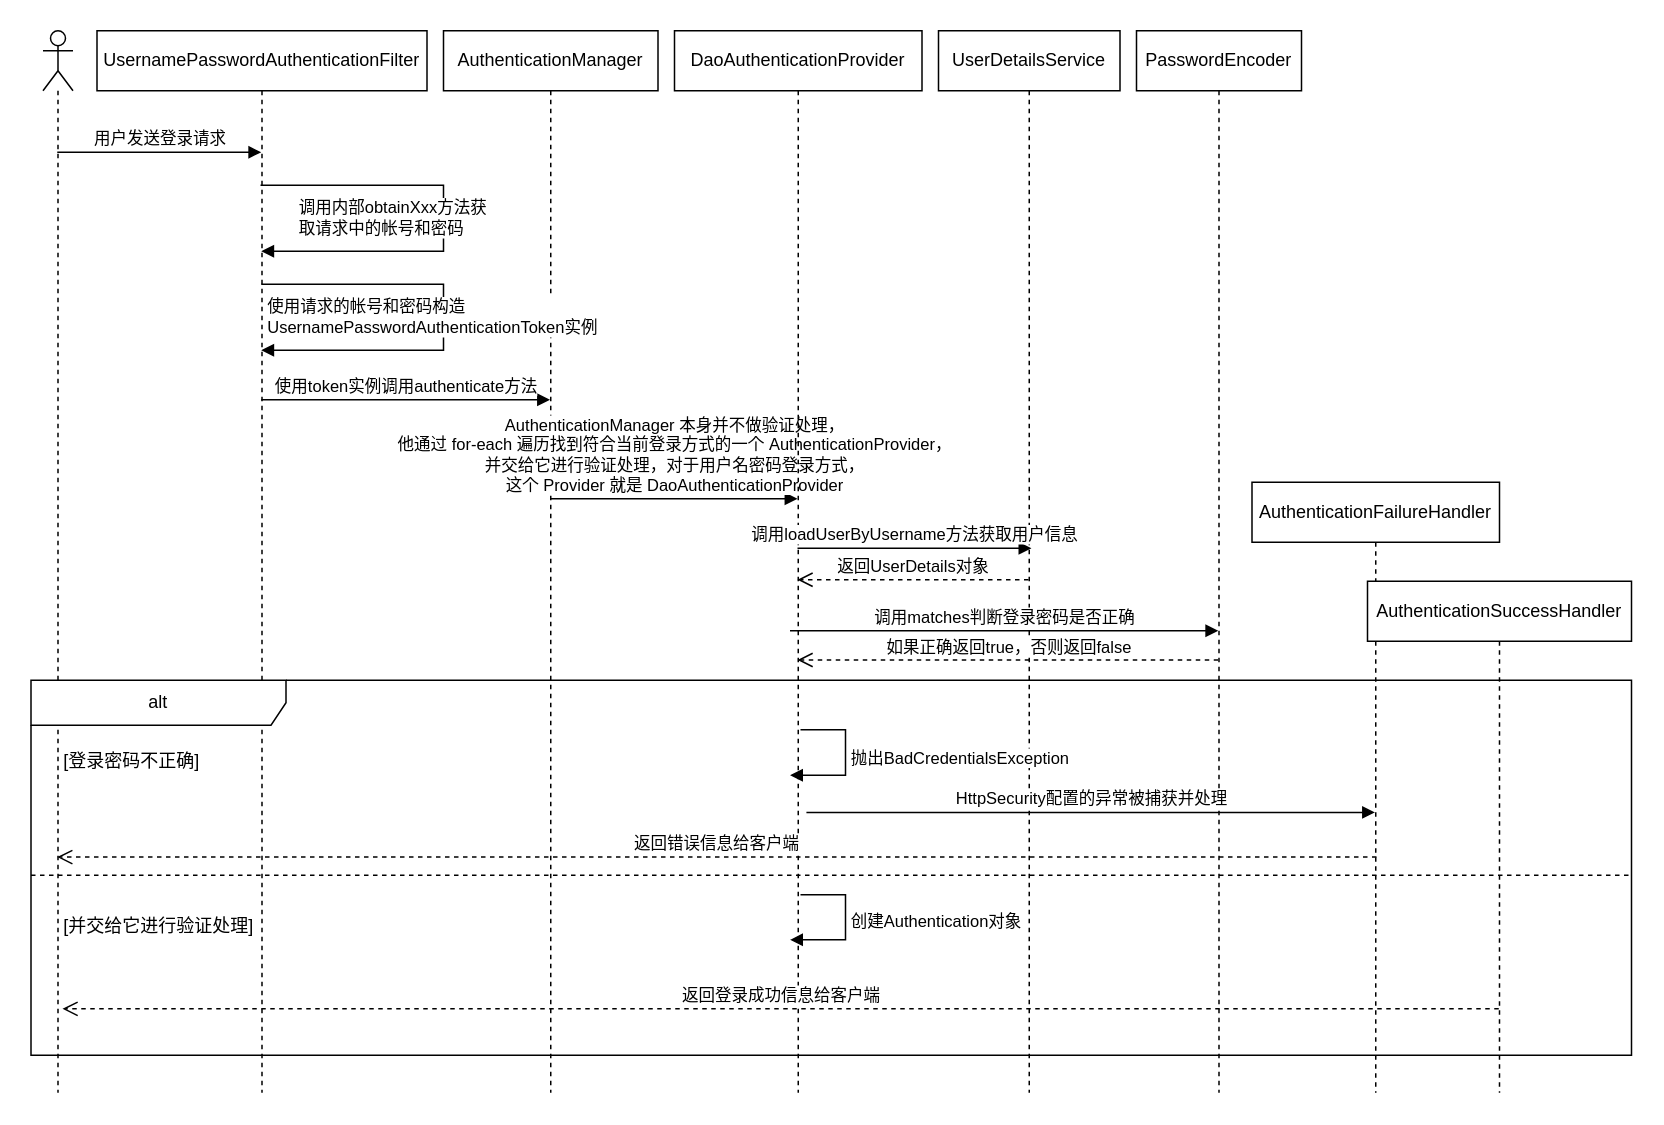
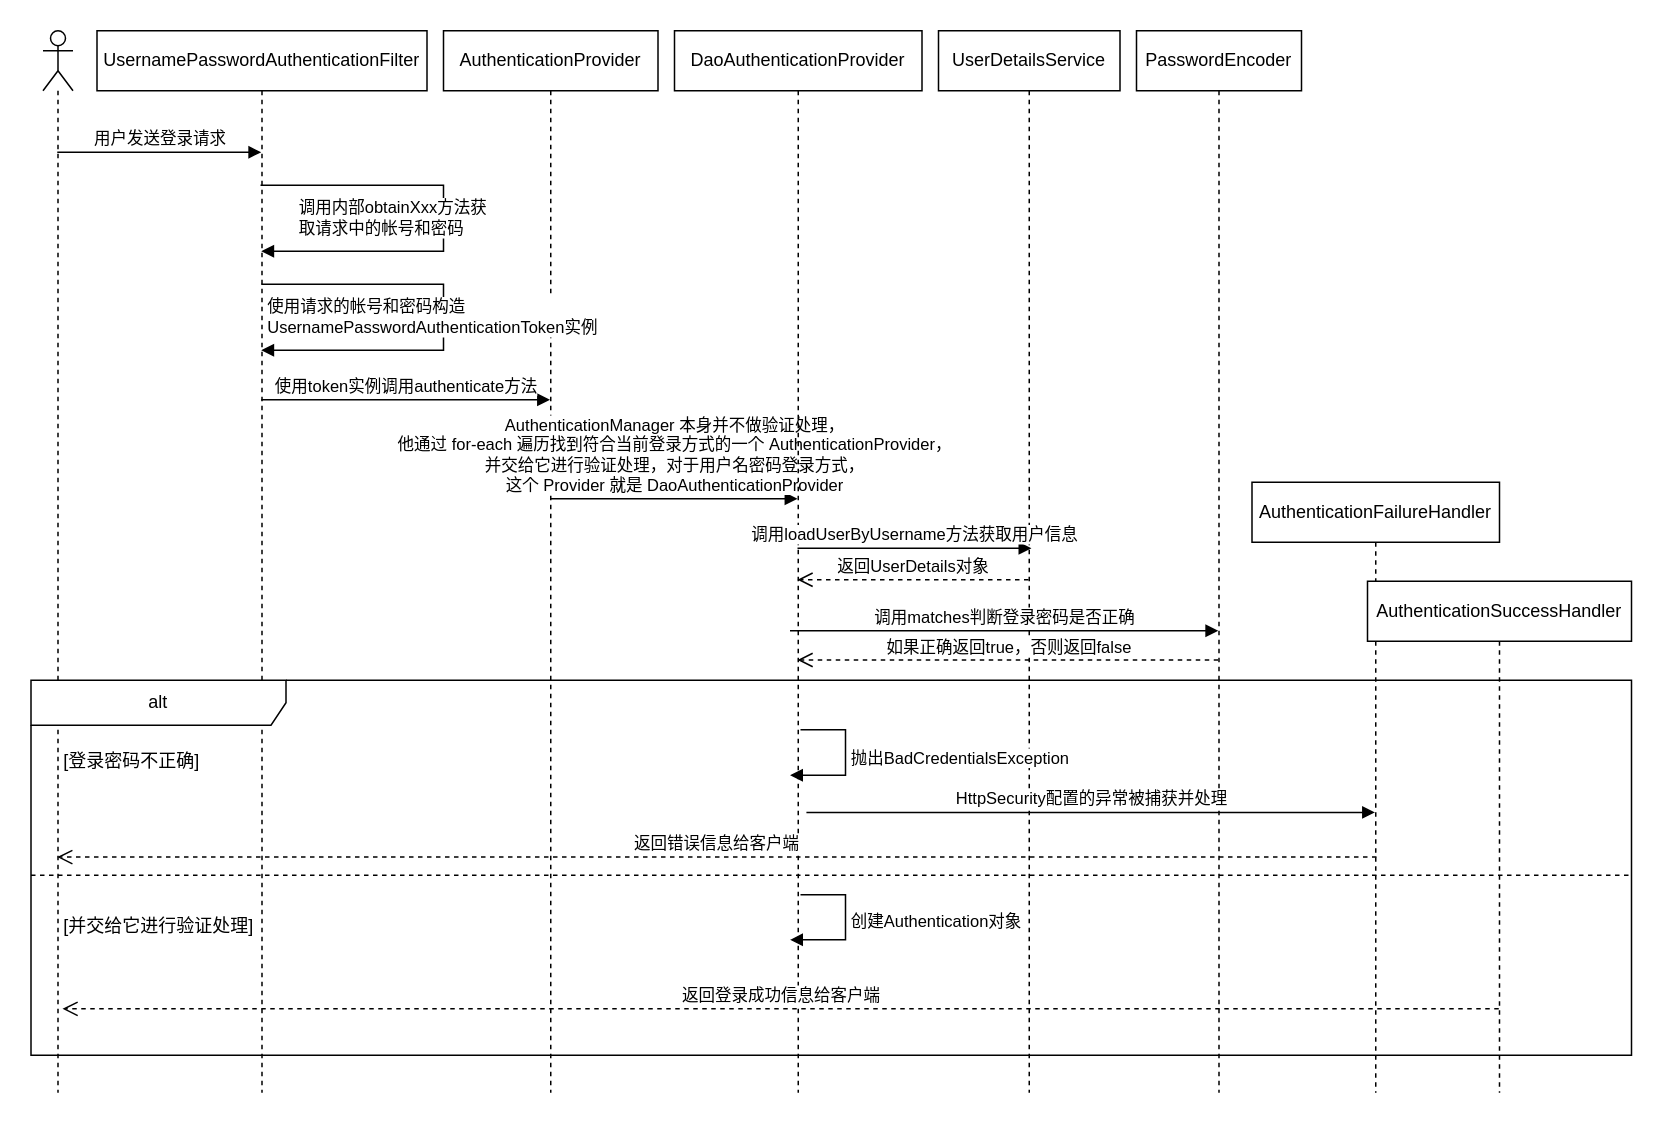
- <mxCell id="5" value="AuthenticationManager" style="shape=umlLifeline;perimeter=lifelinePerimeter;whiteSpace=wrap;html=1;container=1;dropTarget=0;collapsible=0;recursiveResize=0;outlineConnect=0;portConstraint=eastwest;newEdgeStyle={&quot;curved&quot;:0,&quot;rounded&quot;:0};" parent="1" vertex="1"><mxGeometry x="295" y="20" width="143" height="708" as="geometry" /></mxCell>
+ <mxCell id="5" value="AuthenticationProvider" style="shape=umlLifeline;perimeter=lifelinePerimeter;whiteSpace=wrap;html=1;container=1;dropTarget=0;collapsible=0;recursiveResize=0;outlineConnect=0;portConstraint=eastwest;newEdgeStyle={&quot;curved&quot;:0,&quot;rounded&quot;:0};" parent="1" vertex="1"><mxGeometry x="295" y="20" width="143" height="708" as="geometry" /></mxCell>
